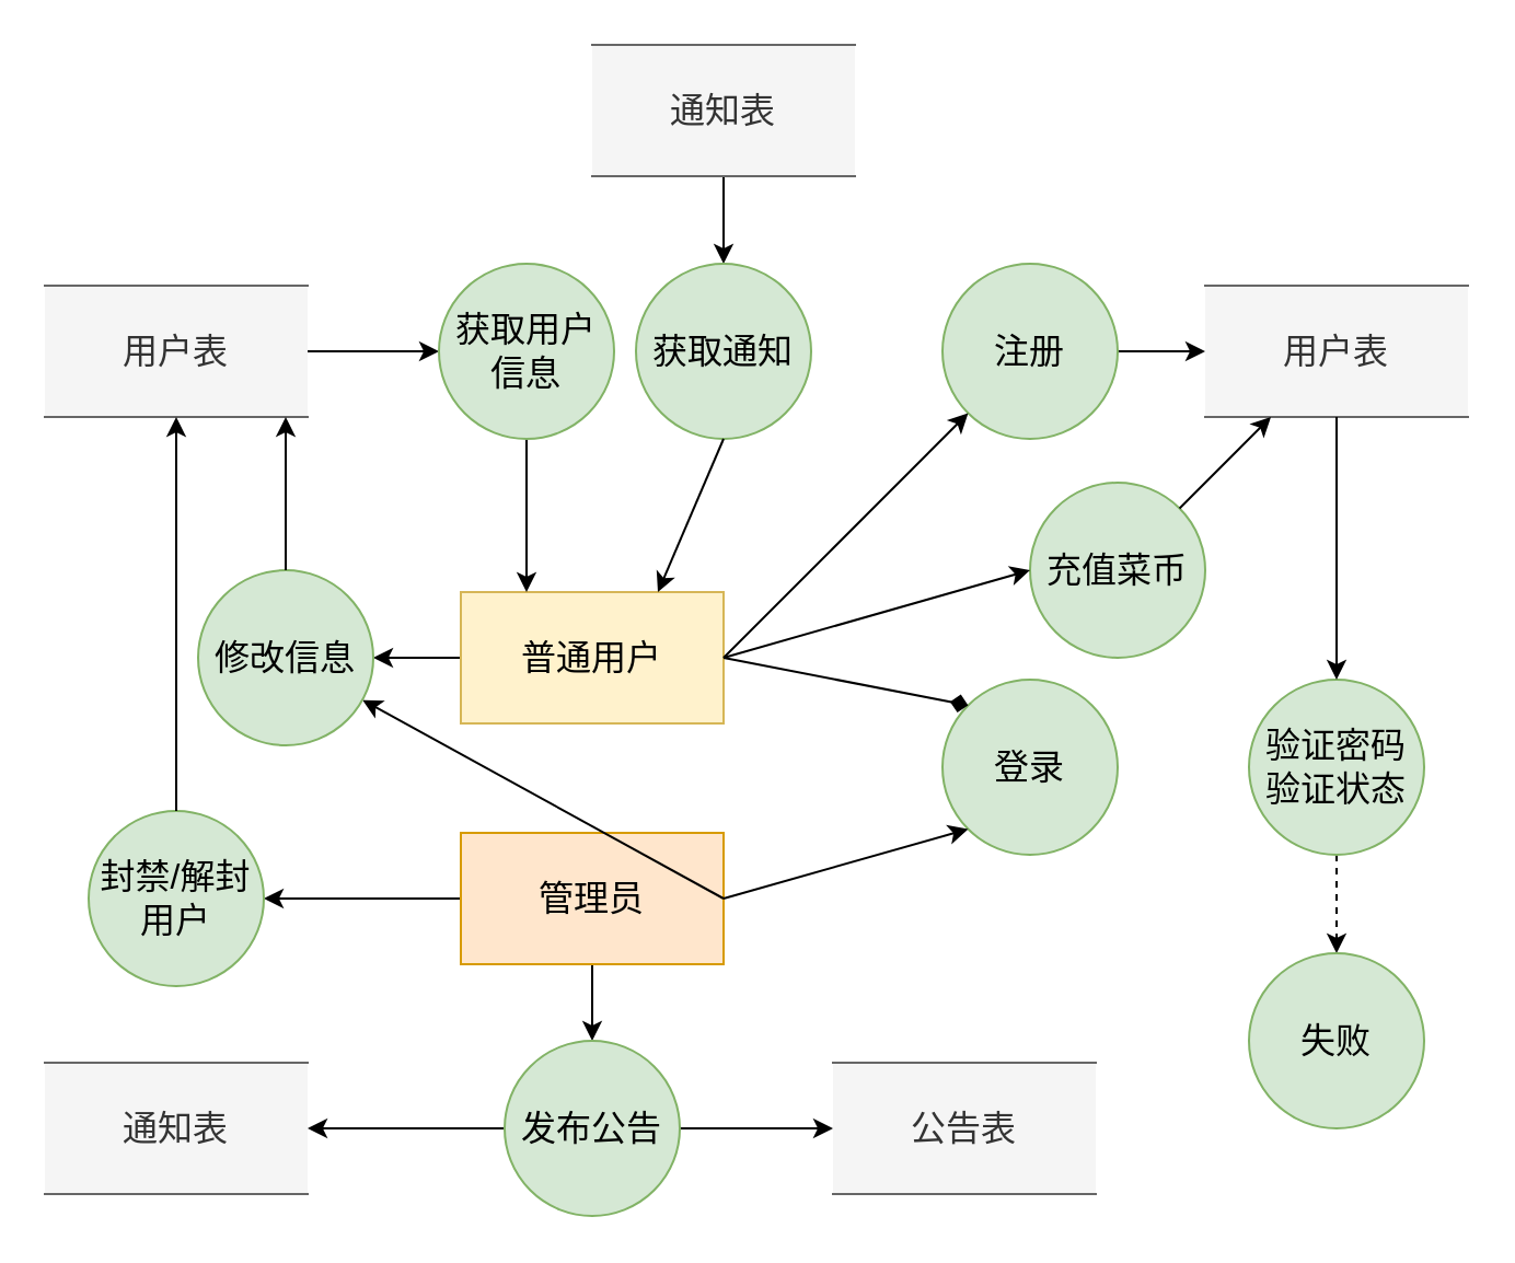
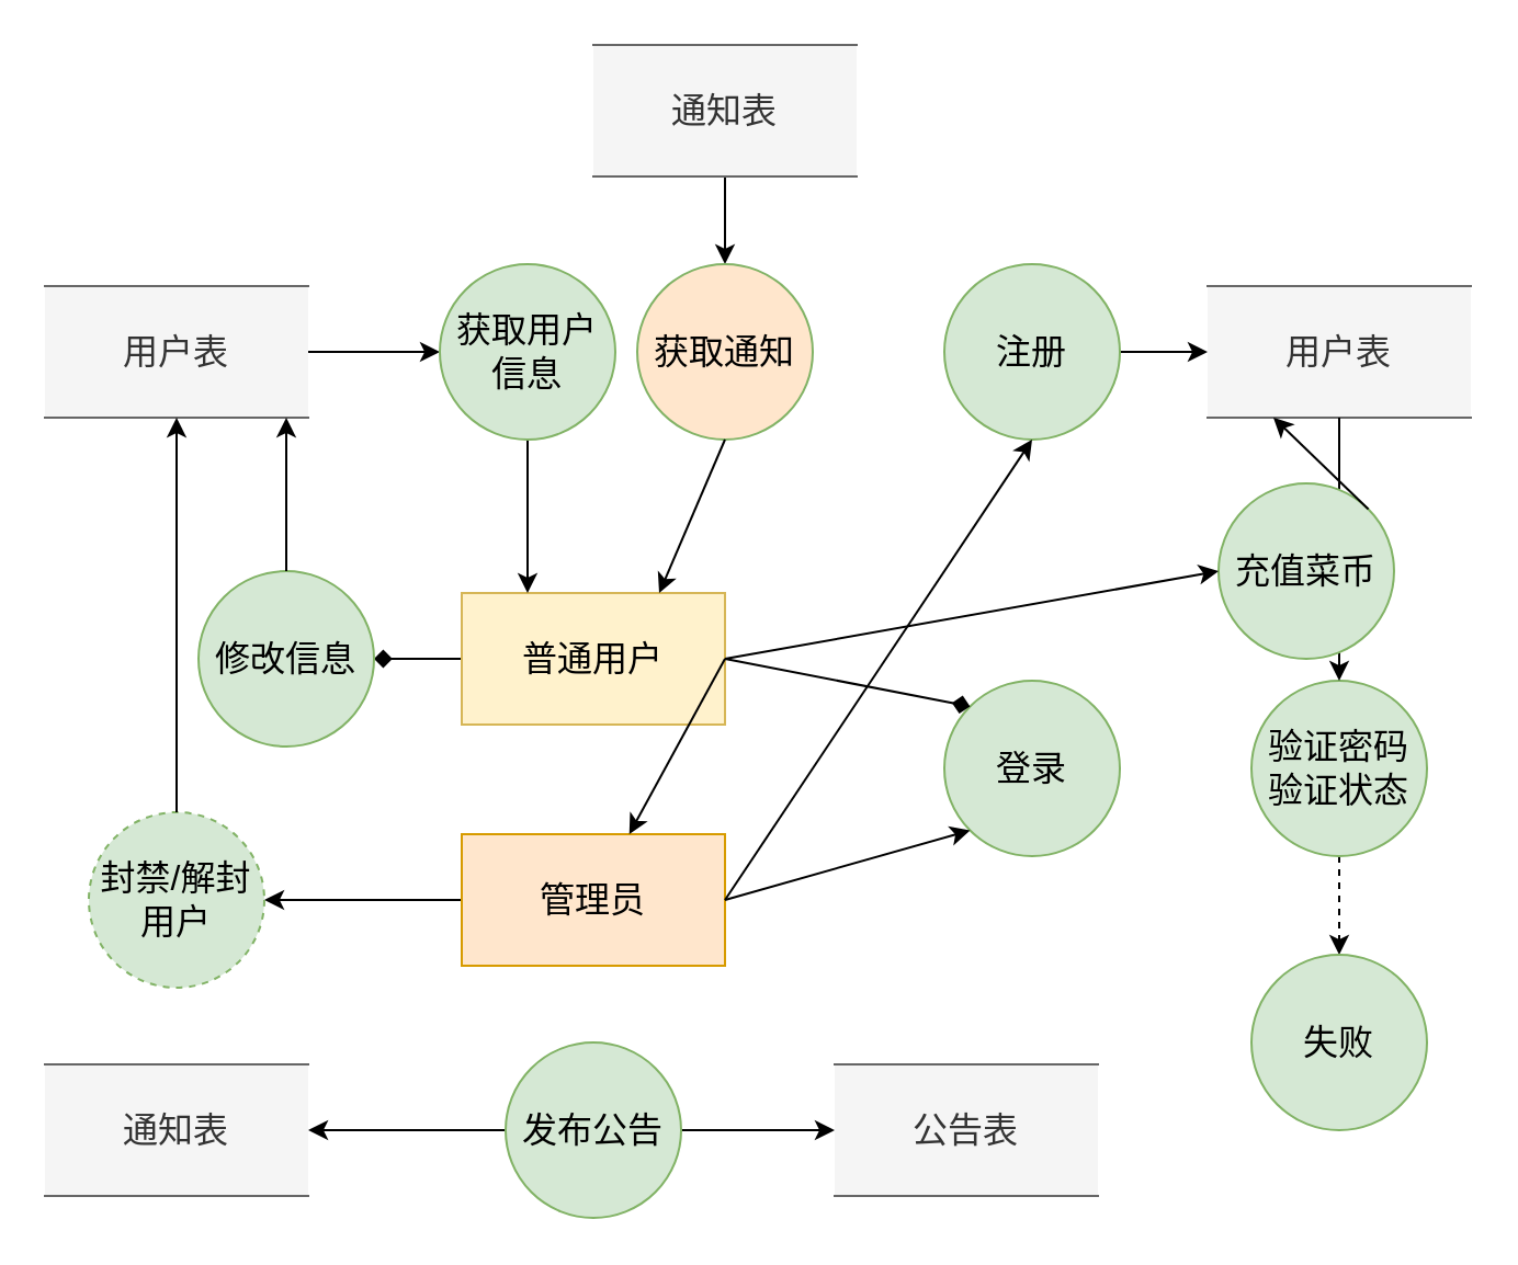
- <mxCell id="34" value="&lt;font style=&quot;font-size: 16px;&quot;&gt;获取通知&lt;/font&gt;" style="ellipse;whiteSpace=wrap;html=1;aspect=fixed;fillColor=#d5e8d4;strokeColor=#82b366;" vertex="1" parent="1"><mxGeometry x="290" y="120" width="80" height="80" as="geometry" /></mxCell>
+ <mxCell id="34" value="&lt;font style=&quot;font-size: 16px;&quot;&gt;获取通知&lt;/font&gt;" style="ellipse;whiteSpace=wrap;html=1;aspect=fixed;fillColor=#ffe6cc;strokeColor=#82b366;" vertex="1" parent="1"><mxGeometry x="290" y="120" width="80" height="80" as="geometry" /></mxCell>
- <mxCell id="16" value="" style="endArrow=classic;html=1;rounded=0;exitX=1;exitY=0.5;exitDx=0;exitDy=0;" parent="1" source="4" target="15" edge="1"><mxGeometry width="50" height="50" relative="1" as="geometry"><mxPoint x="580" y="500" as="sourcePoint" /><mxPoint x="630" y="450" as="targetPoint" /></mxGeometry></mxCell>
+ <mxCell id="16" value="" style="endArrow=classic;html=1;rounded=0;exitX=1;exitY=0.5;exitDx=0;exitDy=0;" parent="1" source="4" target="7" edge="1"><mxGeometry width="50" height="50" relative="1" as="geometry"><mxPoint x="580" y="500" as="sourcePoint" /><mxPoint x="630" y="450" as="targetPoint" /></mxGeometry></mxCell>
- <mxCell id="36" value="&lt;span style=&quot;font-size: 16px;&quot;&gt;充值菜币&lt;/span&gt;" style="ellipse;whiteSpace=wrap;html=1;aspect=fixed;fillColor=#d5e8d4;strokeColor=#82b366;" vertex="1" parent="1"><mxGeometry x="470" y="220" width="80" height="80" as="geometry" /></mxCell>
+ <mxCell id="36" value="&lt;span style=&quot;font-size: 16px;&quot;&gt;充值菜币&lt;/span&gt;" style="ellipse;whiteSpace=wrap;html=1;aspect=fixed;fillColor=#d5e8d4;strokeColor=#82b366;" vertex="1" parent="1"><mxGeometry x="555" y="220" width="80" height="80" as="geometry" /></mxCell>
- <mxCell id="3" value="" style="edgeStyle=orthogonalEdgeStyle;rounded=0;orthogonalLoop=1;jettySize=auto;html=1;" parent="1" source="4" target="23" edge="1"><mxGeometry relative="1" as="geometry" /></mxCell>
+ <mxCell id="3" value="" style="edgeStyle=orthogonalEdgeStyle;rounded=0;orthogonalLoop=1;jettySize=auto;html=1;endArrow=diamond;" parent="1" source="4" target="23" edge="1"><mxGeometry relative="1" as="geometry" /></mxCell>
- <mxCell id="17" value="" style="endArrow=classic;html=1;rounded=0;exitX=1;exitY=0.5;exitDx=0;exitDy=0;" parent="1" source="7" target="23" edge="1"><mxGeometry width="50" height="50" relative="1" as="geometry"><mxPoint x="580" y="500" as="sourcePoint" /><mxPoint x="630" y="450" as="targetPoint" /></mxGeometry></mxCell>
+ <mxCell id="17" value="" style="endArrow=classic;html=1;rounded=0;exitX=1;exitY=0.5;exitDx=0;exitDy=0;entryX=0.5;entryY=1;entryDx=0;entryDy=0;" parent="1" source="7" target="15" edge="1"><mxGeometry width="50" height="50" relative="1" as="geometry"><mxPoint x="580" y="500" as="sourcePoint" /><mxPoint x="630" y="450" as="targetPoint" /></mxGeometry></mxCell>
- <mxCell id="19" value="&lt;font style=&quot;font-size: 16px;&quot;&gt;封禁/解封&lt;/font&gt;&lt;div&gt;&lt;font style=&quot;font-size: 16px;&quot;&gt;用户&lt;/font&gt;&lt;/div&gt;" style="ellipse;whiteSpace=wrap;html=1;aspect=fixed;fillColor=#d5e8d4;strokeColor=#82b366;" parent="1" vertex="1"><mxGeometry x="40" y="370" width="80" height="80" as="geometry" /></mxCell>
+ <mxCell id="19" value="&lt;font style=&quot;font-size: 16px;&quot;&gt;封禁/解封&lt;/font&gt;&lt;div&gt;&lt;font style=&quot;font-size: 16px;&quot;&gt;用户&lt;/font&gt;&lt;/div&gt;" style="ellipse;whiteSpace=wrap;html=1;aspect=fixed;fillColor=#d5e8d4;strokeColor=#82b366;dashed=1;" parent="1" vertex="1"><mxGeometry x="40" y="370" width="80" height="80" as="geometry" /></mxCell>
- <mxCell id="6" value="" style="edgeStyle=orthogonalEdgeStyle;rounded=0;orthogonalLoop=1;jettySize=auto;html=1;" parent="1" source="7" target="29" edge="1"><mxGeometry relative="1" as="geometry" /></mxCell>
